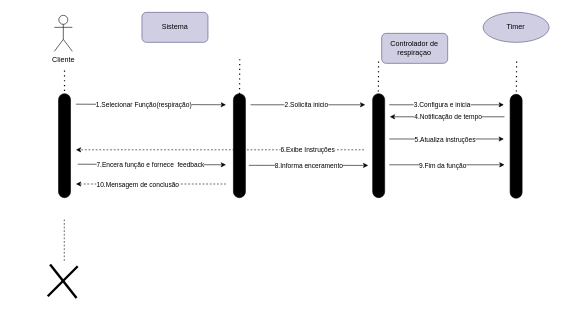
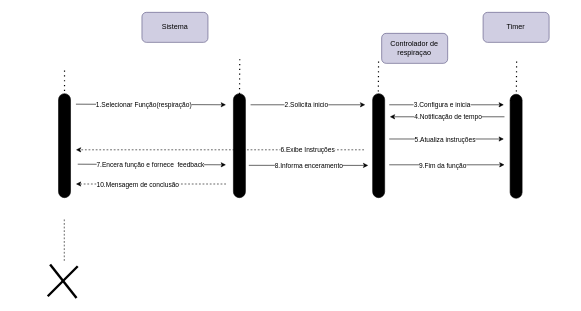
- <mxCell id="25" value="Timer" style="ellipse;whiteSpace=wrap;html=1;fillColor=#d0cee2;strokeColor=#56517e;" vertex="1" parent="1"><mxGeometry x="804.37" y="20" width="110" height="50" as="geometry" /></mxCell>
+ <mxCell id="25" value="Timer" style="rounded=1;whiteSpace=wrap;html=1;fillColor=#d0cee2;strokeColor=#56517e;" vertex="1" parent="1"><mxGeometry x="804.37" y="20" width="110" height="50" as="geometry" /></mxCell>
- <mxCell id="2" value="Cliente" style="shape=umlActor;verticalLabelPosition=bottom;verticalAlign=top;html=1;outlineConnect=0;" vertex="1" parent="1"><mxGeometry x="90" y="25" width="30" height="60" as="geometry" /></mxCell>
